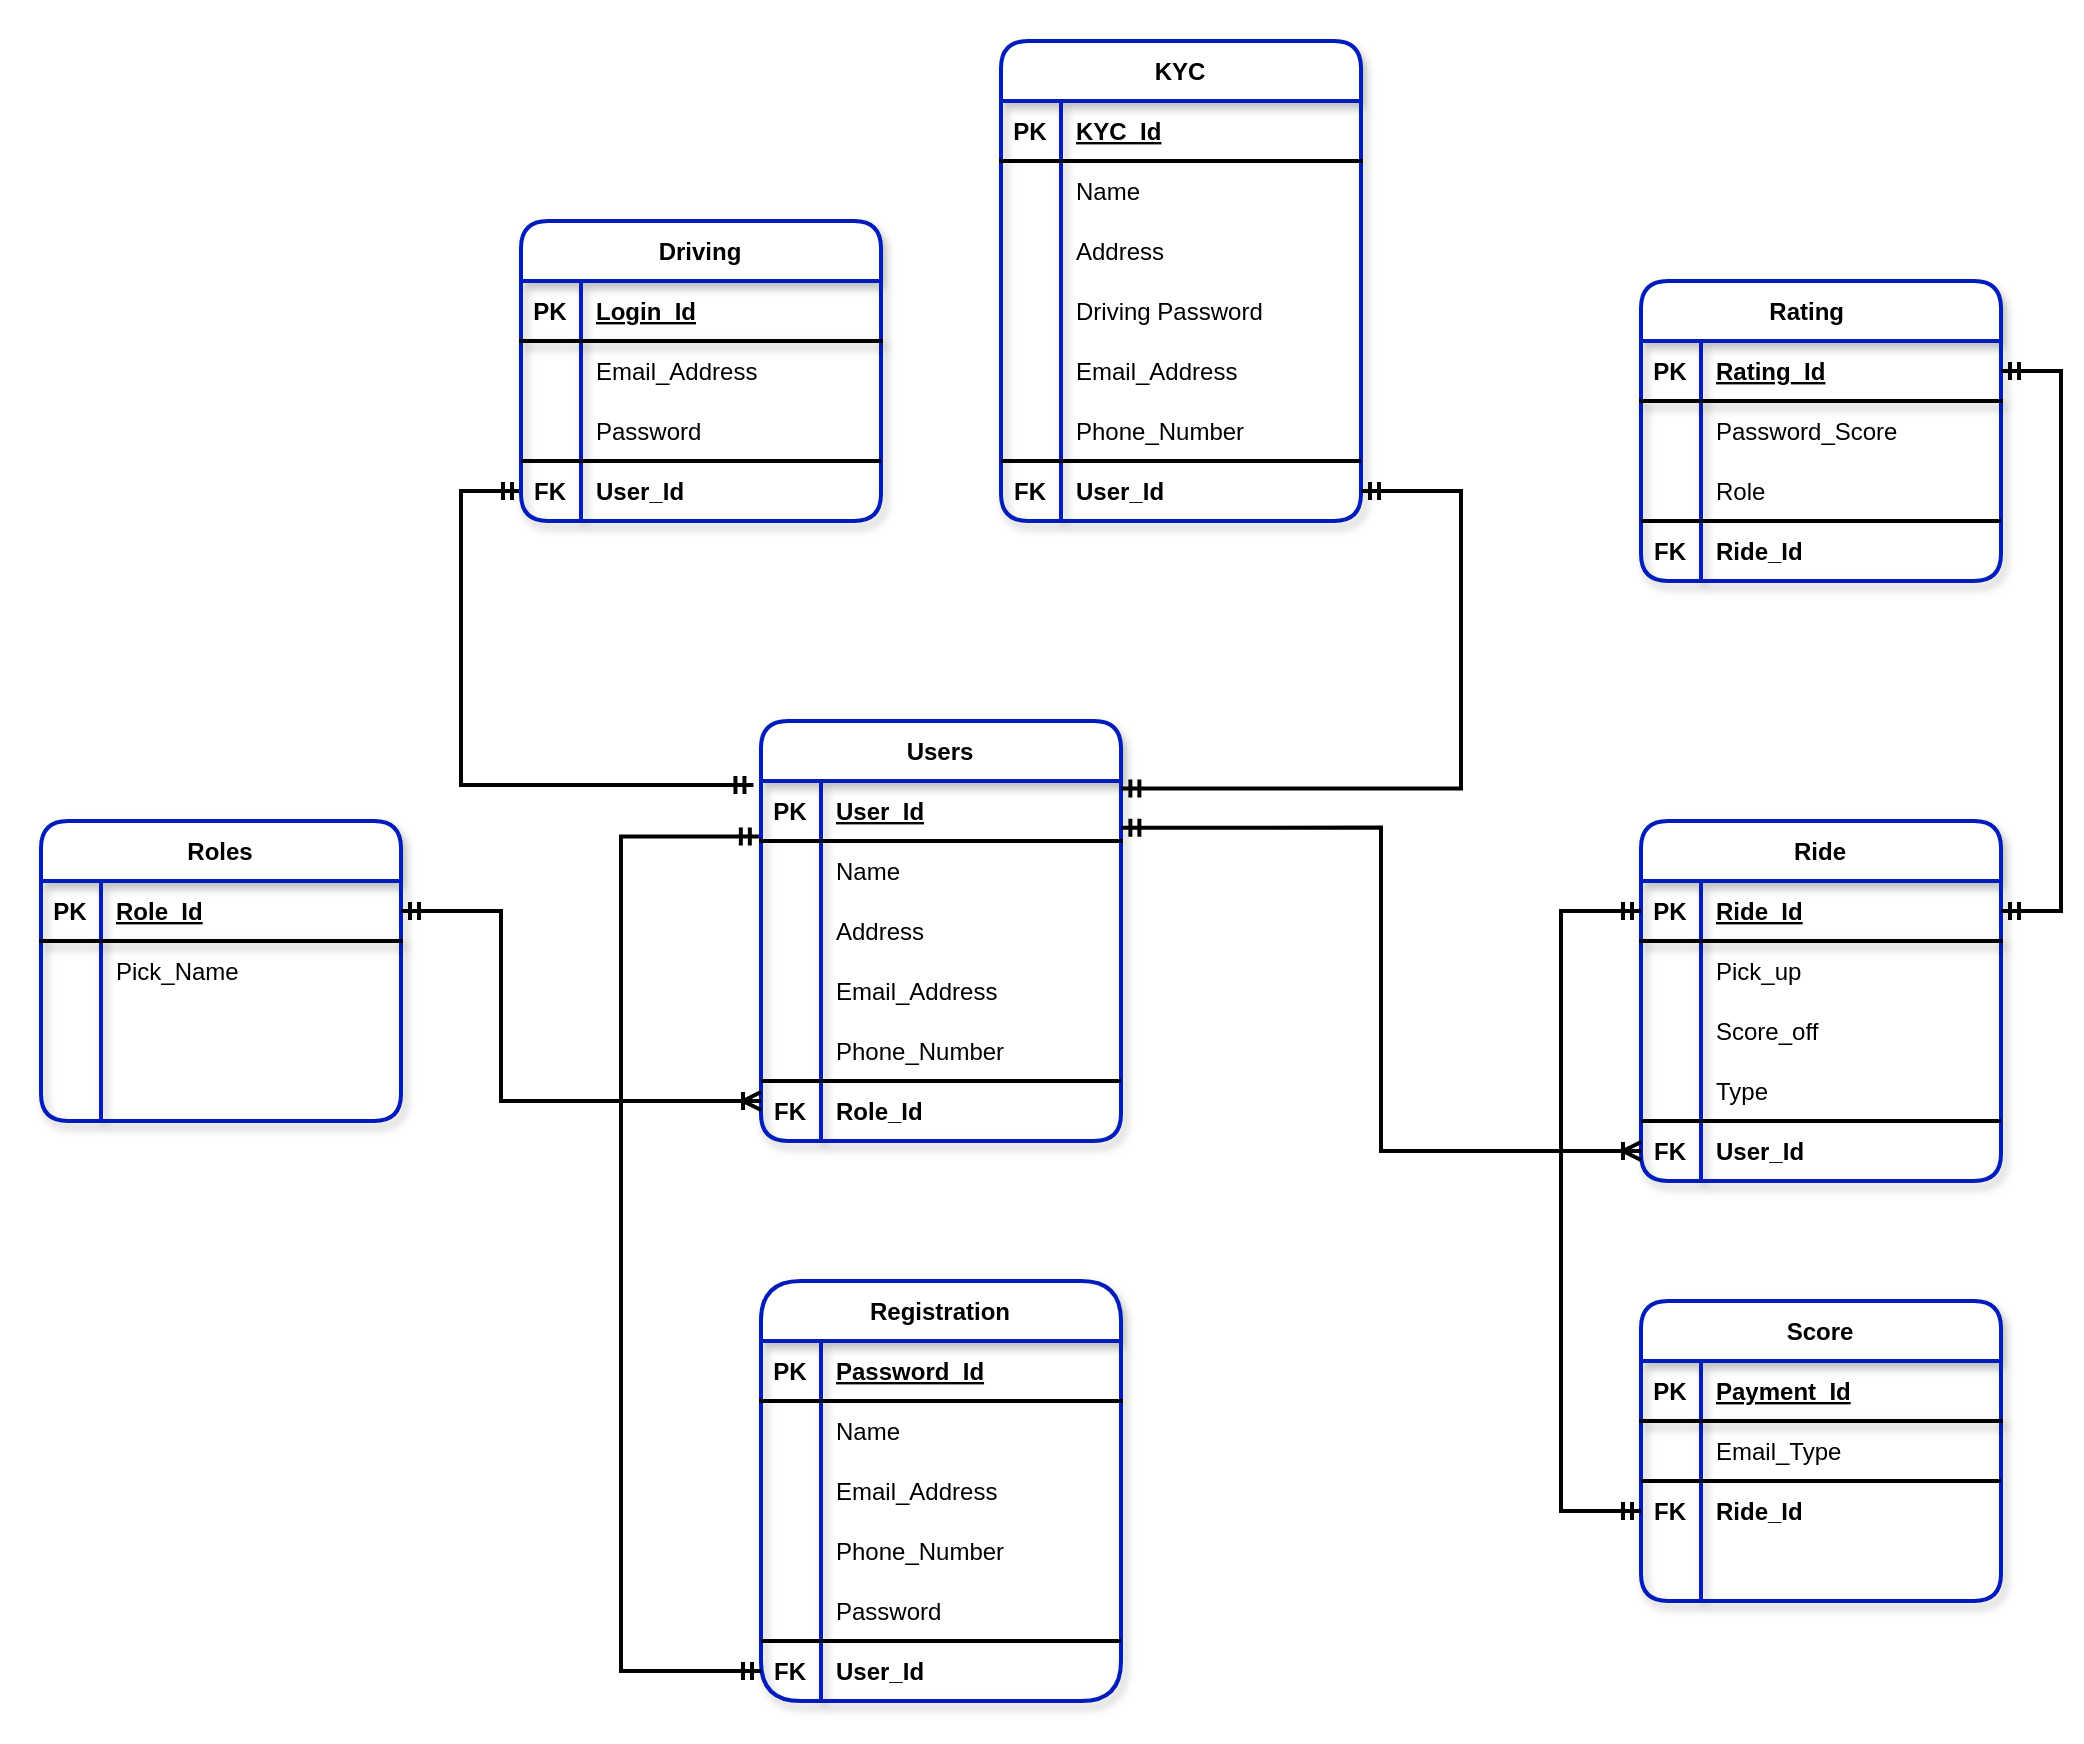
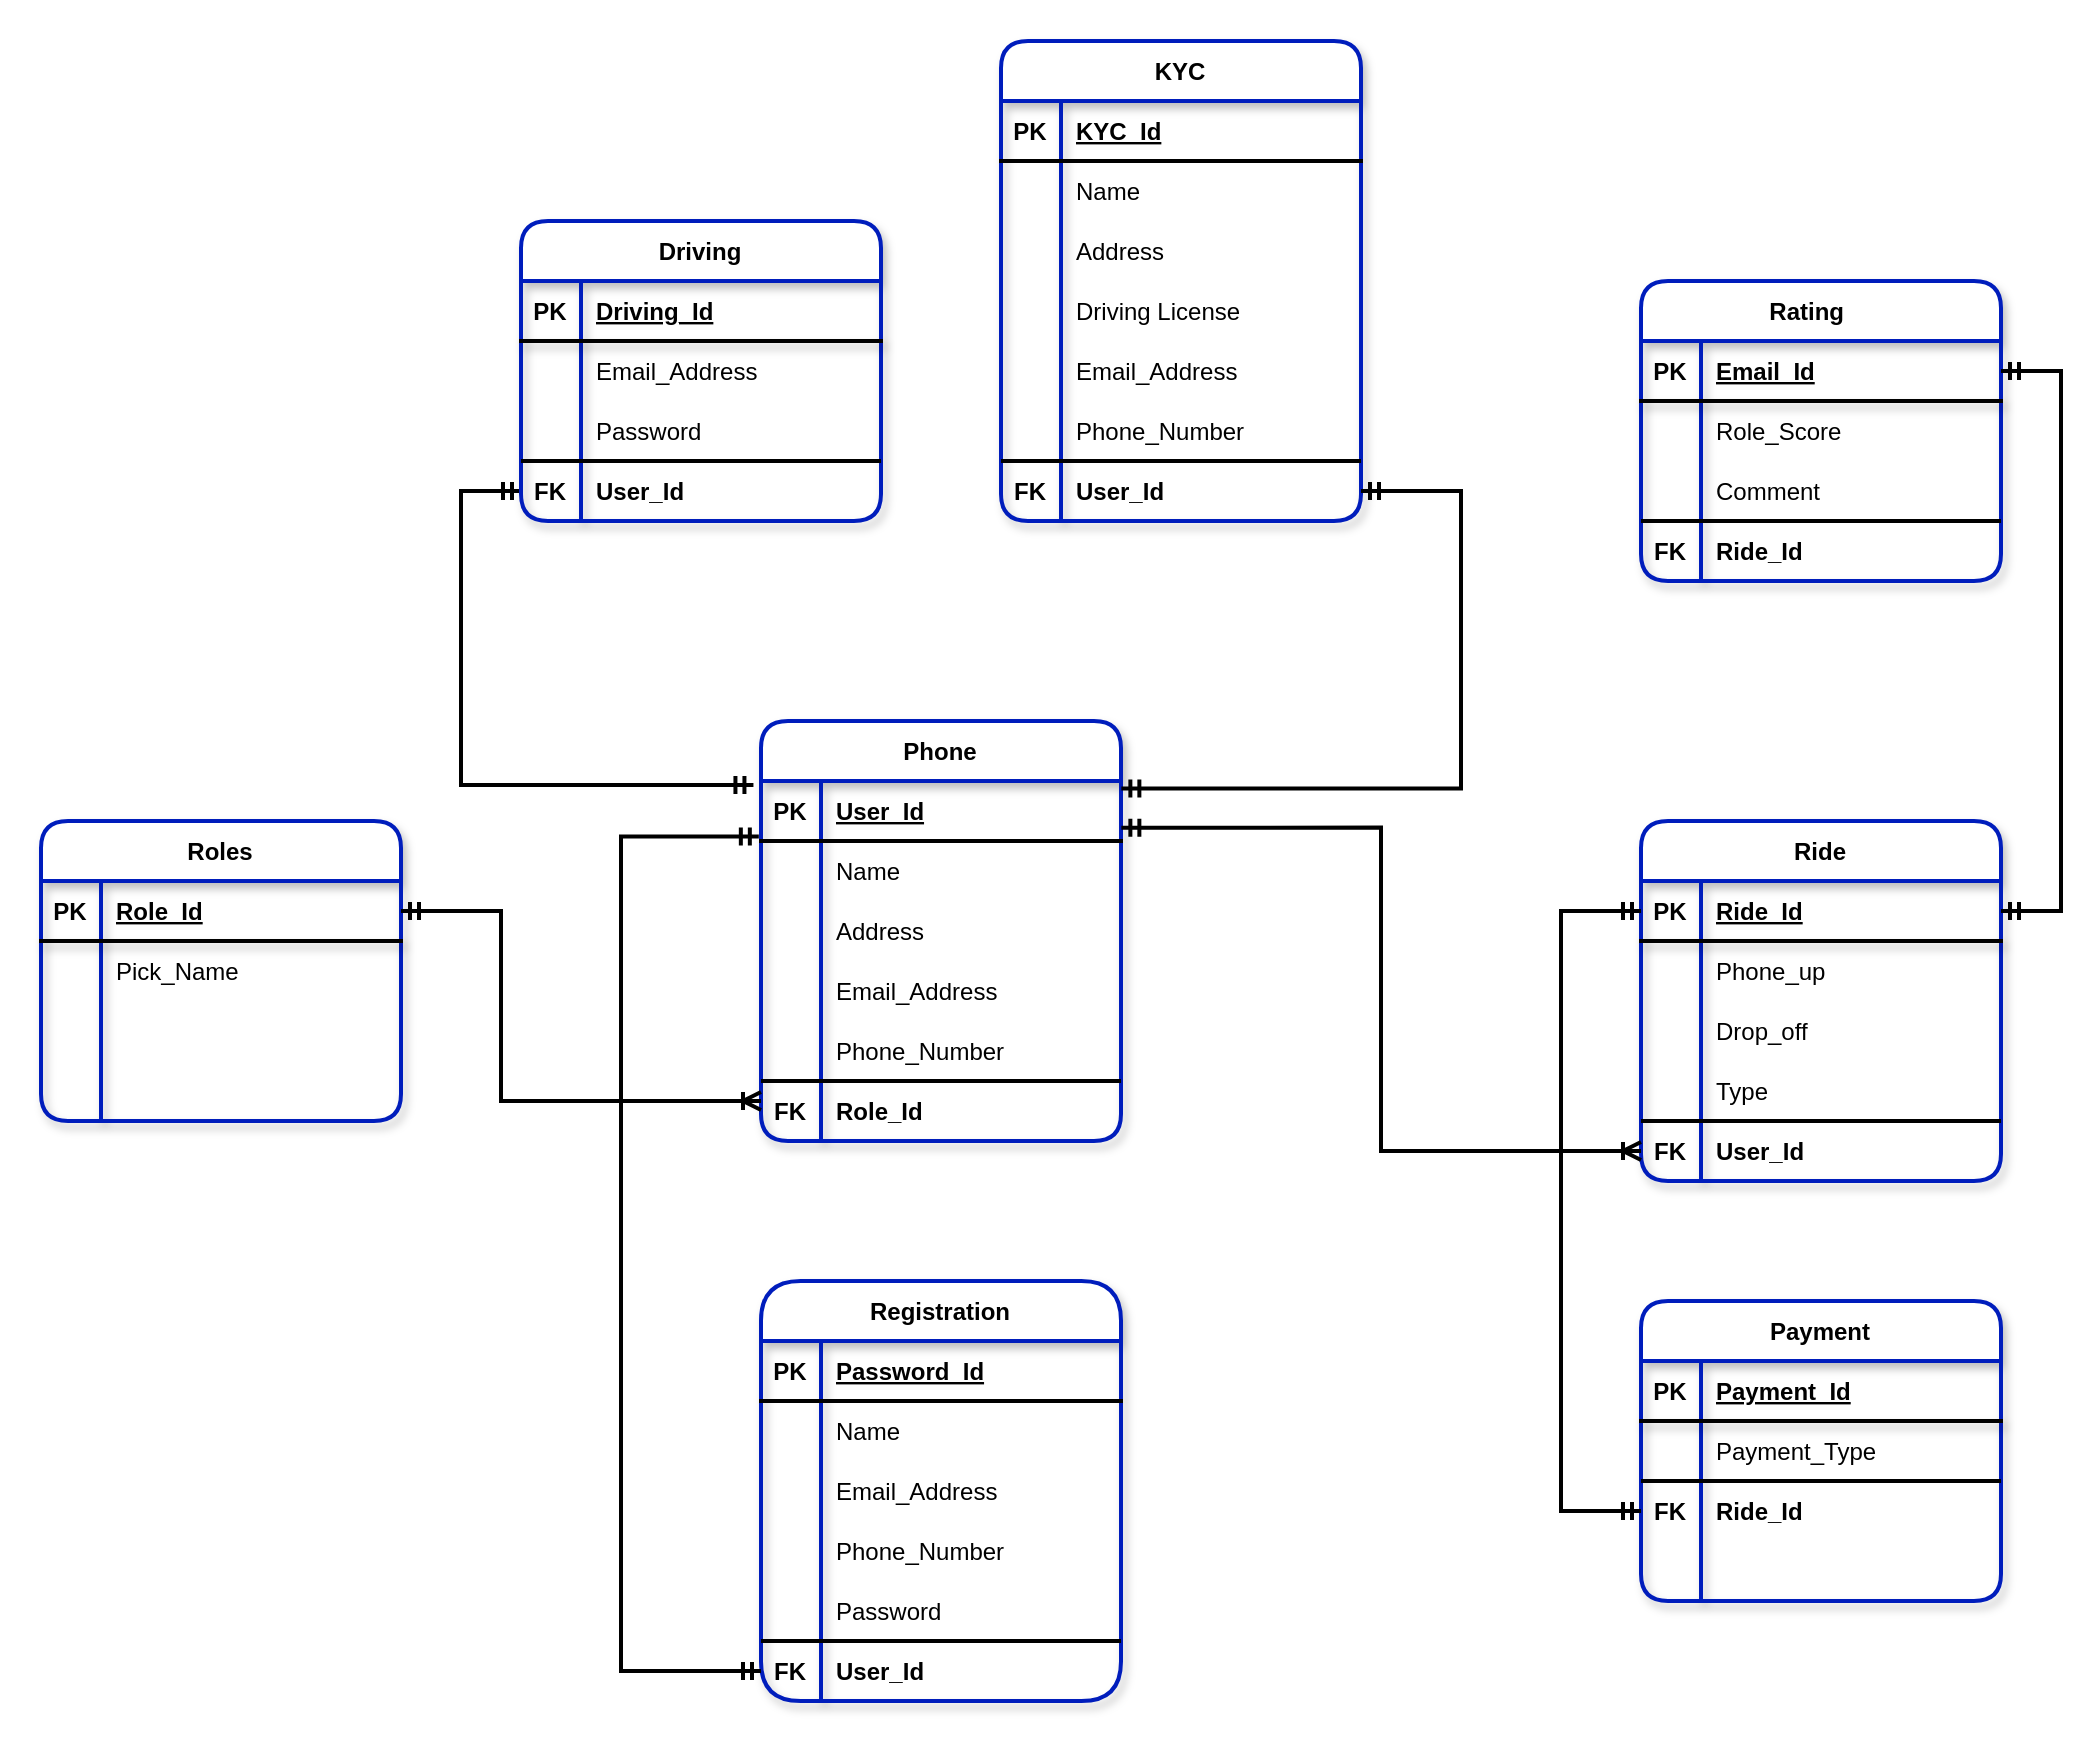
- <mxCell id="135" value="Login_Id" style="shape=partialRectangle;connectable=0;fillColor=none;top=0;left=0;bottom=0;right=0;align=left;spacingLeft=6;fontStyle=5;overflow=hidden;rounded=1;shadow=1;labelBorderColor=none;strokeWidth=2;" vertex="1" parent="133"><mxGeometry x="30" width="150" height="30" as="geometry"><mxRectangle width="150" height="30" as="alternateBounds" /></mxGeometry></mxCell>
+ <mxCell id="135" value="Driving_Id" style="shape=partialRectangle;connectable=0;fillColor=none;top=0;left=0;bottom=0;right=0;align=left;spacingLeft=6;fontStyle=5;overflow=hidden;rounded=1;shadow=1;labelBorderColor=none;strokeWidth=2;" vertex="1" parent="133"><mxGeometry x="30" width="150" height="30" as="geometry"><mxRectangle width="150" height="30" as="alternateBounds" /></mxGeometry></mxCell>
- <mxCell id="69" value="Driving Password" style="shape=partialRectangle;connectable=0;fillColor=none;top=0;left=0;bottom=0;right=0;align=left;spacingLeft=6;overflow=hidden;strokeWidth=2;" vertex="1" parent="67"><mxGeometry x="30" width="150" height="30" as="geometry"><mxRectangle width="150" height="30" as="alternateBounds" /></mxGeometry></mxCell>
+ <mxCell id="69" value="Driving License" style="shape=partialRectangle;connectable=0;fillColor=none;top=0;left=0;bottom=0;right=0;align=left;spacingLeft=6;overflow=hidden;strokeWidth=2;" vertex="1" parent="67"><mxGeometry x="30" width="150" height="30" as="geometry"><mxRectangle width="150" height="30" as="alternateBounds" /></mxGeometry></mxCell>
- <mxCell id="113" value="Rating_Id" style="shape=partialRectangle;connectable=0;fillColor=none;top=0;left=0;bottom=0;right=0;align=left;spacingLeft=6;fontStyle=5;overflow=hidden;rounded=1;shadow=1;labelBorderColor=none;strokeWidth=2;" vertex="1" parent="111"><mxGeometry x="30" width="150" height="30" as="geometry"><mxRectangle width="150" height="30" as="alternateBounds" /></mxGeometry></mxCell>
+ <mxCell id="113" value="Email_Id" style="shape=partialRectangle;connectable=0;fillColor=none;top=0;left=0;bottom=0;right=0;align=left;spacingLeft=6;fontStyle=5;overflow=hidden;rounded=1;shadow=1;labelBorderColor=none;strokeWidth=2;" vertex="1" parent="111"><mxGeometry x="30" width="150" height="30" as="geometry"><mxRectangle width="150" height="30" as="alternateBounds" /></mxGeometry></mxCell>
- <mxCell id="116" value="Password_Score" style="shape=partialRectangle;connectable=0;fillColor=none;top=0;left=0;bottom=0;right=0;align=left;spacingLeft=6;overflow=hidden;rounded=1;shadow=1;labelBorderColor=none;strokeWidth=2;" vertex="1" parent="114"><mxGeometry x="30" width="150" height="30" as="geometry"><mxRectangle width="150" height="30" as="alternateBounds" /></mxGeometry></mxCell>
+ <mxCell id="116" value="Role_Score" style="shape=partialRectangle;connectable=0;fillColor=none;top=0;left=0;bottom=0;right=0;align=left;spacingLeft=6;overflow=hidden;rounded=1;shadow=1;labelBorderColor=none;strokeWidth=2;" vertex="1" parent="114"><mxGeometry x="30" width="150" height="30" as="geometry"><mxRectangle width="150" height="30" as="alternateBounds" /></mxGeometry></mxCell>
- <mxCell id="119" value="Role" style="shape=partialRectangle;connectable=0;fillColor=none;top=0;left=0;bottom=0;right=0;align=left;spacingLeft=6;overflow=hidden;rounded=1;shadow=1;labelBorderColor=none;strokeWidth=2;" vertex="1" parent="117"><mxGeometry x="30" width="150" height="30" as="geometry"><mxRectangle width="150" height="30" as="alternateBounds" /></mxGeometry></mxCell>
+ <mxCell id="119" value="Comment" style="shape=partialRectangle;connectable=0;fillColor=none;top=0;left=0;bottom=0;right=0;align=left;spacingLeft=6;overflow=hidden;rounded=1;shadow=1;labelBorderColor=none;strokeWidth=2;" vertex="1" parent="117"><mxGeometry x="30" width="150" height="30" as="geometry"><mxRectangle width="150" height="30" as="alternateBounds" /></mxGeometry></mxCell>
- <mxCell id="2" value="Users" style="shape=table;startSize=30;container=1;collapsible=1;childLayout=tableLayout;fixedRows=1;rowLines=0;fontStyle=1;align=center;resizeLast=1;strokeWidth=2;shadow=1;swimlaneLine=1;rounded=1;strokeColor=#001DBC;" vertex="1" parent="1"><mxGeometry x="380" y="360" width="180" height="210" as="geometry" /></mxCell>
+ <mxCell id="2" value="Phone" style="shape=table;startSize=30;container=1;collapsible=1;childLayout=tableLayout;fixedRows=1;rowLines=0;fontStyle=1;align=center;resizeLast=1;strokeWidth=2;shadow=1;swimlaneLine=1;rounded=1;strokeColor=#001DBC;" vertex="1" parent="1"><mxGeometry x="380" y="360" width="180" height="210" as="geometry" /></mxCell>
- <mxCell id="86" value="Pick_up" style="shape=partialRectangle;connectable=0;fillColor=none;top=0;left=0;bottom=0;right=0;align=left;spacingLeft=6;overflow=hidden;rounded=1;shadow=1;labelBorderColor=none;strokeWidth=2;" vertex="1" parent="84"><mxGeometry x="30" width="150" height="30" as="geometry"><mxRectangle width="150" height="30" as="alternateBounds" /></mxGeometry></mxCell>
+ <mxCell id="86" value="Phone_up" style="shape=partialRectangle;connectable=0;fillColor=none;top=0;left=0;bottom=0;right=0;align=left;spacingLeft=6;overflow=hidden;rounded=1;shadow=1;labelBorderColor=none;strokeWidth=2;" vertex="1" parent="84"><mxGeometry x="30" width="150" height="30" as="geometry"><mxRectangle width="150" height="30" as="alternateBounds" /></mxGeometry></mxCell>
- <mxCell id="89" value="Score_off" style="shape=partialRectangle;connectable=0;fillColor=none;top=0;left=0;bottom=0;right=0;align=left;spacingLeft=6;overflow=hidden;rounded=1;shadow=1;labelBorderColor=none;strokeWidth=2;" vertex="1" parent="87"><mxGeometry x="30" width="150" height="30" as="geometry"><mxRectangle width="150" height="30" as="alternateBounds" /></mxGeometry></mxCell>
+ <mxCell id="89" value="Drop_off" style="shape=partialRectangle;connectable=0;fillColor=none;top=0;left=0;bottom=0;right=0;align=left;spacingLeft=6;overflow=hidden;rounded=1;shadow=1;labelBorderColor=none;strokeWidth=2;" vertex="1" parent="87"><mxGeometry x="30" width="150" height="30" as="geometry"><mxRectangle width="150" height="30" as="alternateBounds" /></mxGeometry></mxCell>
- <mxCell id="97" value="Score" style="shape=table;startSize=30;container=1;collapsible=1;childLayout=tableLayout;fixedRows=1;rowLines=0;fontStyle=1;align=center;resizeLast=1;rounded=1;shadow=1;labelBorderColor=none;strokeWidth=2;strokeColor=#001DBC;" vertex="1" parent="1"><mxGeometry x="820" y="650" width="180" height="150" as="geometry" /></mxCell>
+ <mxCell id="97" value="Payment" style="shape=table;startSize=30;container=1;collapsible=1;childLayout=tableLayout;fixedRows=1;rowLines=0;fontStyle=1;align=center;resizeLast=1;rounded=1;shadow=1;labelBorderColor=none;strokeWidth=2;strokeColor=#001DBC;" vertex="1" parent="1"><mxGeometry x="820" y="650" width="180" height="150" as="geometry" /></mxCell>
- <mxCell id="103" value="Email_Type" style="shape=partialRectangle;connectable=0;fillColor=none;top=0;left=0;bottom=0;right=0;align=left;spacingLeft=6;overflow=hidden;rounded=1;shadow=1;labelBorderColor=none;strokeWidth=2;" vertex="1" parent="101"><mxGeometry x="30" width="150" height="30" as="geometry"><mxRectangle width="150" height="30" as="alternateBounds" /></mxGeometry></mxCell>
+ <mxCell id="103" value="Payment_Type" style="shape=partialRectangle;connectable=0;fillColor=none;top=0;left=0;bottom=0;right=0;align=left;spacingLeft=6;overflow=hidden;rounded=1;shadow=1;labelBorderColor=none;strokeWidth=2;" vertex="1" parent="101"><mxGeometry x="30" width="150" height="30" as="geometry"><mxRectangle width="150" height="30" as="alternateBounds" /></mxGeometry></mxCell>
